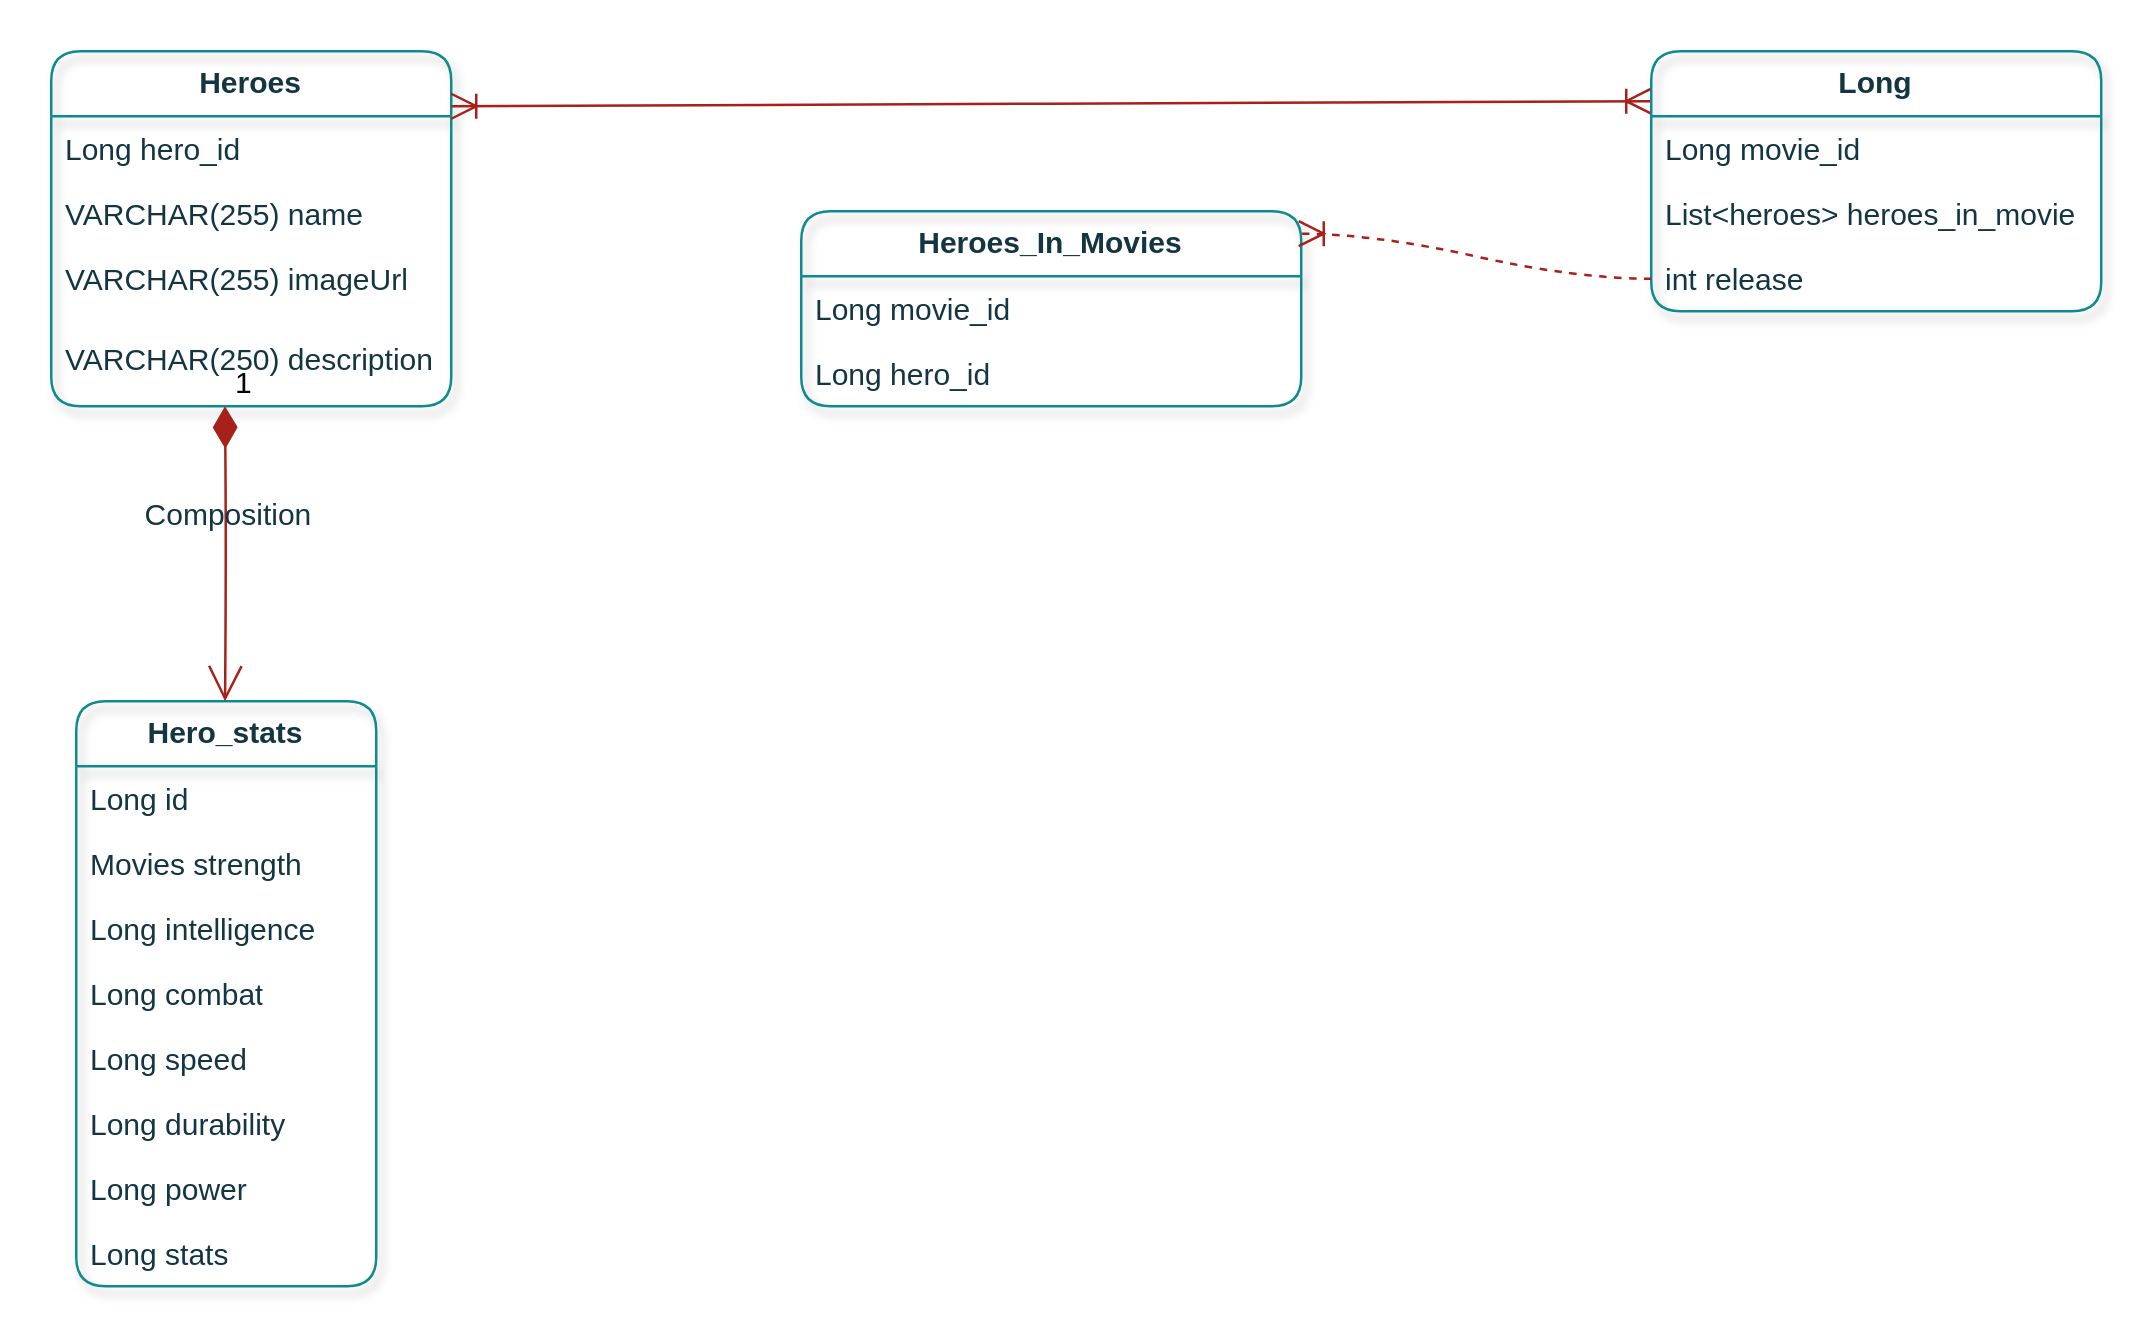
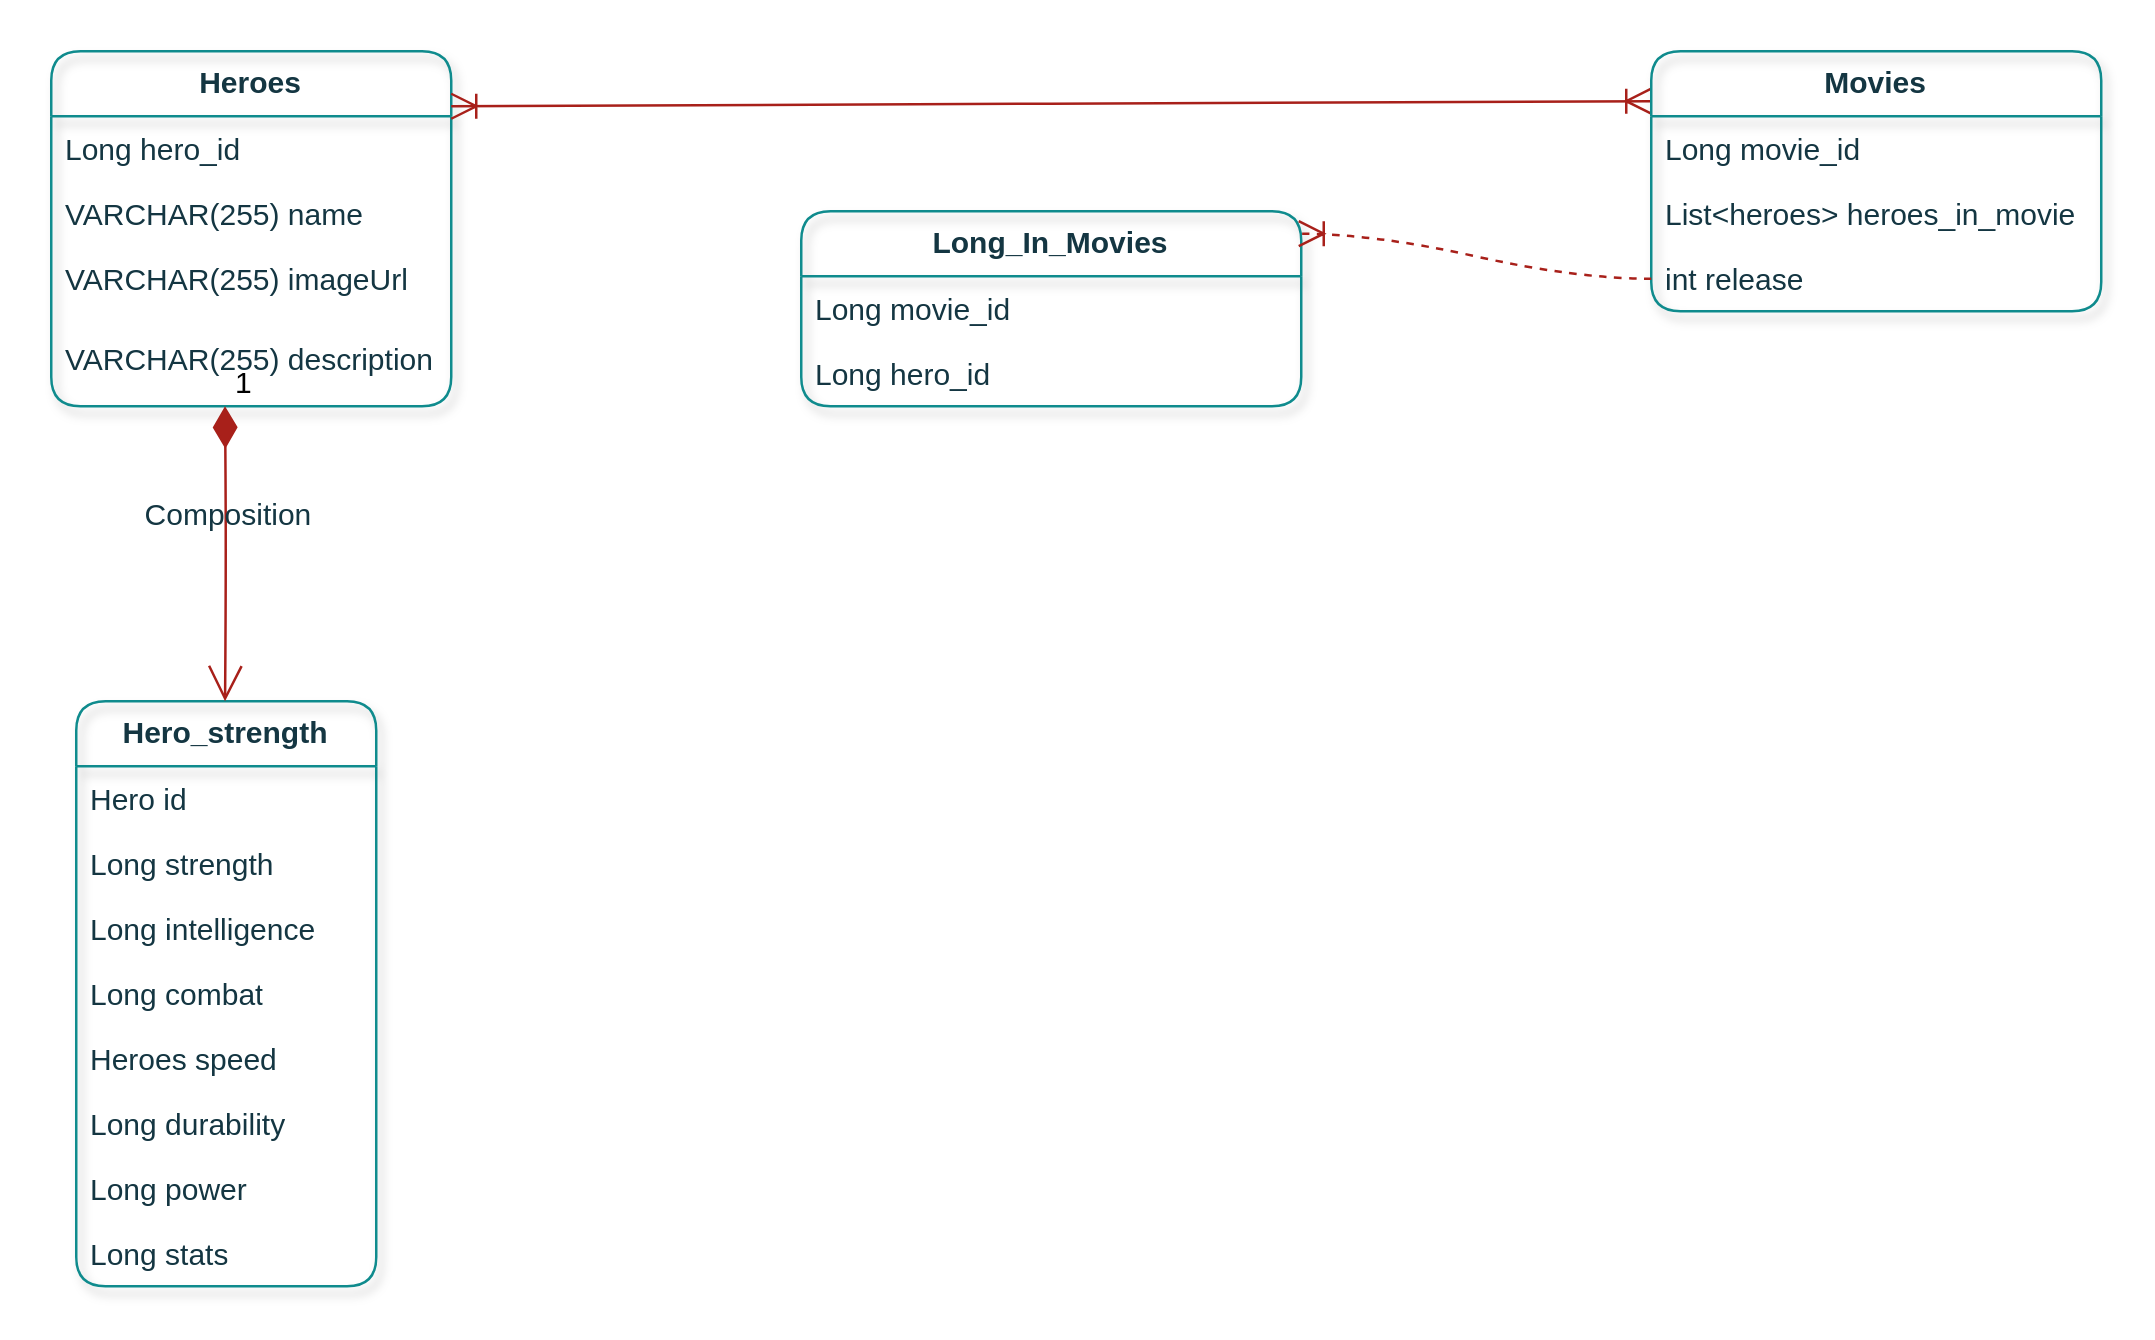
- <mxCell id="20" value="&lt;b&gt;Long&lt;/b&gt;" style="swimlane;fontStyle=0;childLayout=stackLayout;horizontal=1;startSize=26;fillColor=none;horizontalStack=0;resizeParent=1;resizeParentMax=0;resizeLast=0;collapsible=1;marginBottom=0;whiteSpace=wrap;html=1;labelBackgroundColor=none;strokeColor=#0F8B8D;fontColor=#143642;rounded=1;shadow=1;" vertex="1" parent="1"><mxGeometry x="660" y="20" width="180" height="104" as="geometry" /></mxCell>
+ <mxCell id="20" value="&lt;b&gt;Movies&lt;/b&gt;" style="swimlane;fontStyle=0;childLayout=stackLayout;horizontal=1;startSize=26;fillColor=none;horizontalStack=0;resizeParent=1;resizeParentMax=0;resizeLast=0;collapsible=1;marginBottom=0;whiteSpace=wrap;html=1;labelBackgroundColor=none;strokeColor=#0F8B8D;fontColor=#143642;rounded=1;shadow=1;" vertex="1" parent="1"><mxGeometry x="660" y="20" width="180" height="104" as="geometry" /></mxCell>
- <mxCell id="2" value="&lt;b&gt;Heroes_In_Movies&lt;/b&gt;" style="swimlane;fontStyle=0;childLayout=stackLayout;horizontal=1;startSize=26;fillColor=none;horizontalStack=0;resizeParent=1;resizeParentMax=0;resizeLast=0;collapsible=1;marginBottom=0;whiteSpace=wrap;html=1;labelBackgroundColor=none;strokeColor=#0F8B8D;fontColor=#143642;rounded=1;shadow=1;labelBorderColor=none;" vertex="1" parent="1"><mxGeometry x="320" y="84" width="200" height="78" as="geometry" /></mxCell>
+ <mxCell id="2" value="&lt;b&gt;Long_In_Movies&lt;/b&gt;" style="swimlane;fontStyle=0;childLayout=stackLayout;horizontal=1;startSize=26;fillColor=none;horizontalStack=0;resizeParent=1;resizeParentMax=0;resizeLast=0;collapsible=1;marginBottom=0;whiteSpace=wrap;html=1;labelBackgroundColor=none;strokeColor=#0F8B8D;fontColor=#143642;rounded=1;shadow=1;labelBorderColor=none;" vertex="1" parent="1"><mxGeometry x="320" y="84" width="200" height="78" as="geometry" /></mxCell>
- <mxCell id="18" value="VARCHAR(250) description" style="text;strokeColor=none;fillColor=none;align=left;verticalAlign=top;spacingLeft=4;spacingRight=4;overflow=hidden;rotatable=0;points=[[0,0.5],[1,0.5]];portConstraint=eastwest;whiteSpace=wrap;html=1;labelBackgroundColor=none;fontColor=#143642;rounded=1;" vertex="1" parent="14"><mxGeometry y="110" width="160" height="32" as="geometry" /></mxCell>
+ <mxCell id="18" value="VARCHAR(255) description" style="text;strokeColor=none;fillColor=none;align=left;verticalAlign=top;spacingLeft=4;spacingRight=4;overflow=hidden;rotatable=0;points=[[0,0.5],[1,0.5]];portConstraint=eastwest;whiteSpace=wrap;html=1;labelBackgroundColor=none;fontColor=#143642;rounded=1;" vertex="1" parent="14"><mxGeometry y="110" width="160" height="32" as="geometry" /></mxCell>
- <mxCell id="5" value="&lt;b&gt;Hero_stats&lt;/b&gt;" style="swimlane;fontStyle=0;childLayout=stackLayout;horizontal=1;startSize=26;fillColor=none;horizontalStack=0;resizeParent=1;resizeParentMax=0;resizeLast=0;collapsible=1;marginBottom=0;whiteSpace=wrap;html=1;labelBackgroundColor=none;strokeColor=#0F8B8D;fontColor=#143642;rounded=1;shadow=1;" vertex="1" parent="1"><mxGeometry x="30" y="280" width="120" height="234" as="geometry" /></mxCell>
+ <mxCell id="5" value="&lt;b&gt;Hero_strength&lt;/b&gt;" style="swimlane;fontStyle=0;childLayout=stackLayout;horizontal=1;startSize=26;fillColor=none;horizontalStack=0;resizeParent=1;resizeParentMax=0;resizeLast=0;collapsible=1;marginBottom=0;whiteSpace=wrap;html=1;labelBackgroundColor=none;strokeColor=#0F8B8D;fontColor=#143642;rounded=1;shadow=1;" vertex="1" parent="1"><mxGeometry x="30" y="280" width="120" height="234" as="geometry" /></mxCell>
- <mxCell id="6" value="Long id" style="text;strokeColor=none;fillColor=none;align=left;verticalAlign=top;spacingLeft=4;spacingRight=4;overflow=hidden;rotatable=0;points=[[0,0.5],[1,0.5]];portConstraint=eastwest;whiteSpace=wrap;html=1;labelBackgroundColor=none;fontColor=#143642;rounded=1;" vertex="1" parent="5"><mxGeometry y="26" width="120" height="26" as="geometry" /></mxCell>
+ <mxCell id="6" value="Hero id" style="text;strokeColor=none;fillColor=none;align=left;verticalAlign=top;spacingLeft=4;spacingRight=4;overflow=hidden;rotatable=0;points=[[0,0.5],[1,0.5]];portConstraint=eastwest;whiteSpace=wrap;html=1;labelBackgroundColor=none;fontColor=#143642;rounded=1;" vertex="1" parent="5"><mxGeometry y="26" width="120" height="26" as="geometry" /></mxCell>
- <mxCell id="7" value="Movies strength" style="text;strokeColor=none;fillColor=none;align=left;verticalAlign=top;spacingLeft=4;spacingRight=4;overflow=hidden;rotatable=0;points=[[0,0.5],[1,0.5]];portConstraint=eastwest;whiteSpace=wrap;html=1;labelBackgroundColor=none;fontColor=#143642;rounded=1;" vertex="1" parent="5"><mxGeometry y="52" width="120" height="26" as="geometry" /></mxCell>
+ <mxCell id="7" value="Long strength" style="text;strokeColor=none;fillColor=none;align=left;verticalAlign=top;spacingLeft=4;spacingRight=4;overflow=hidden;rotatable=0;points=[[0,0.5],[1,0.5]];portConstraint=eastwest;whiteSpace=wrap;html=1;labelBackgroundColor=none;fontColor=#143642;rounded=1;" vertex="1" parent="5"><mxGeometry y="52" width="120" height="26" as="geometry" /></mxCell>
- <mxCell id="10" value="Long speed" style="text;strokeColor=none;fillColor=none;align=left;verticalAlign=top;spacingLeft=4;spacingRight=4;overflow=hidden;rotatable=0;points=[[0,0.5],[1,0.5]];portConstraint=eastwest;whiteSpace=wrap;html=1;labelBackgroundColor=none;fontColor=#143642;rounded=1;" vertex="1" parent="5"><mxGeometry y="130" width="120" height="26" as="geometry" /></mxCell>
+ <mxCell id="10" value="Heroes speed" style="text;strokeColor=none;fillColor=none;align=left;verticalAlign=top;spacingLeft=4;spacingRight=4;overflow=hidden;rotatable=0;points=[[0,0.5],[1,0.5]];portConstraint=eastwest;whiteSpace=wrap;html=1;labelBackgroundColor=none;fontColor=#143642;rounded=1;" vertex="1" parent="5"><mxGeometry y="130" width="120" height="26" as="geometry" /></mxCell>
